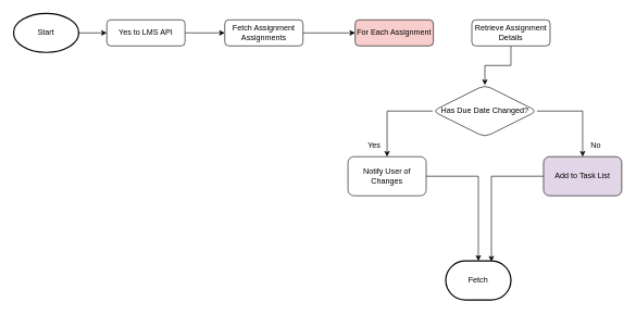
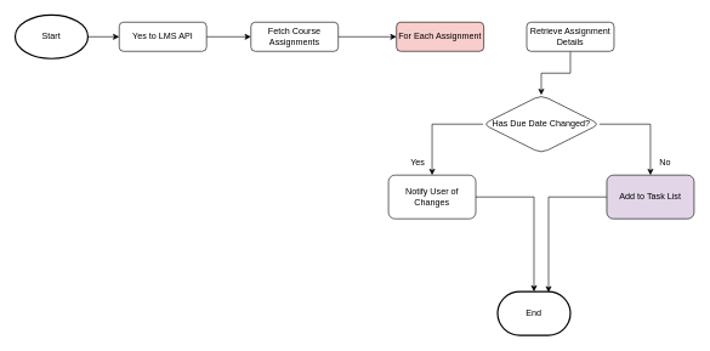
- <mxCell id="7" value="Fetch Assignment Assignments" style="rounded=1;whiteSpace=wrap;html=1;fontSize=12;glass=0;strokeWidth=1;shadow=0;" vertex="1" parent="1"><mxGeometry x="344" y="30" width="120" height="40" as="geometry" /></mxCell>
+ <mxCell id="7" value="Fetch Course Assignments" style="rounded=1;whiteSpace=wrap;html=1;fontSize=12;glass=0;strokeWidth=1;shadow=0;" vertex="1" parent="1"><mxGeometry x="344" y="30" width="120" height="40" as="geometry" /></mxCell>
- <mxCell id="20" value="Fetch" style="strokeWidth=2;html=1;shape=mxgraph.flowchart.terminator;whiteSpace=wrap;" vertex="1" parent="1"><mxGeometry x="683" y="400" width="100" height="60" as="geometry" /></mxCell>
+ <mxCell id="20" value="End" style="strokeWidth=2;html=1;shape=mxgraph.flowchart.terminator;whiteSpace=wrap;" vertex="1" parent="1"><mxGeometry x="683" y="400" width="100" height="60" as="geometry" /></mxCell>
